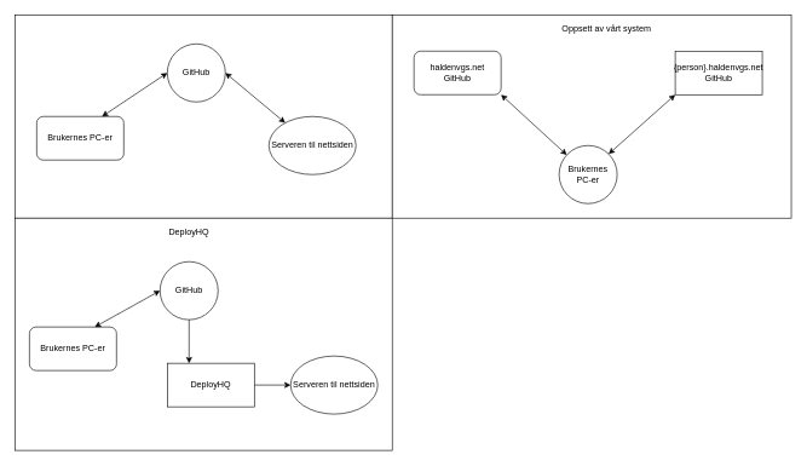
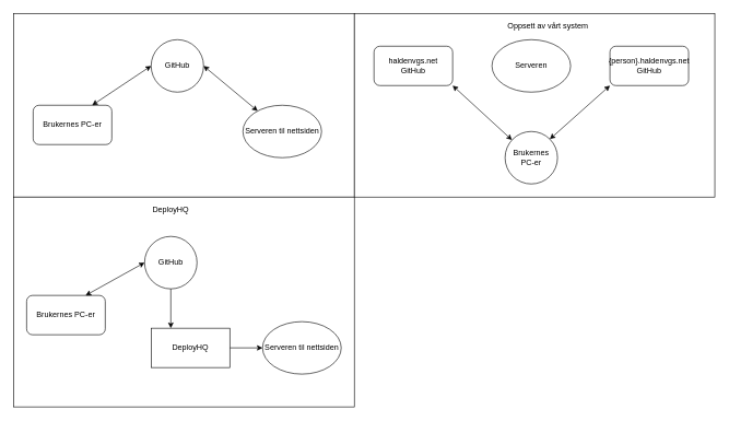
+ <mxCell id="21" value="Serveren" style="ellipse;whiteSpace=wrap;html=1;" parent="20" vertex="1"><mxGeometry x="180" width="120" height="80" as="geometry" /></mxCell>
- <mxCell id="22" value="{person}.haldenvgs.net&lt;br&gt;GitHub" style="whiteSpace=wrap;html=1;rounded=0;" parent="20" vertex="1"><mxGeometry x="360" y="10" width="120" height="60" as="geometry" /></mxCell>
+ <mxCell id="22" value="{person}.haldenvgs.net&lt;br&gt;GitHub" style="rounded=1;whiteSpace=wrap;html=1;" parent="20" vertex="1"><mxGeometry x="360" y="10" width="120" height="60" as="geometry" /></mxCell>
